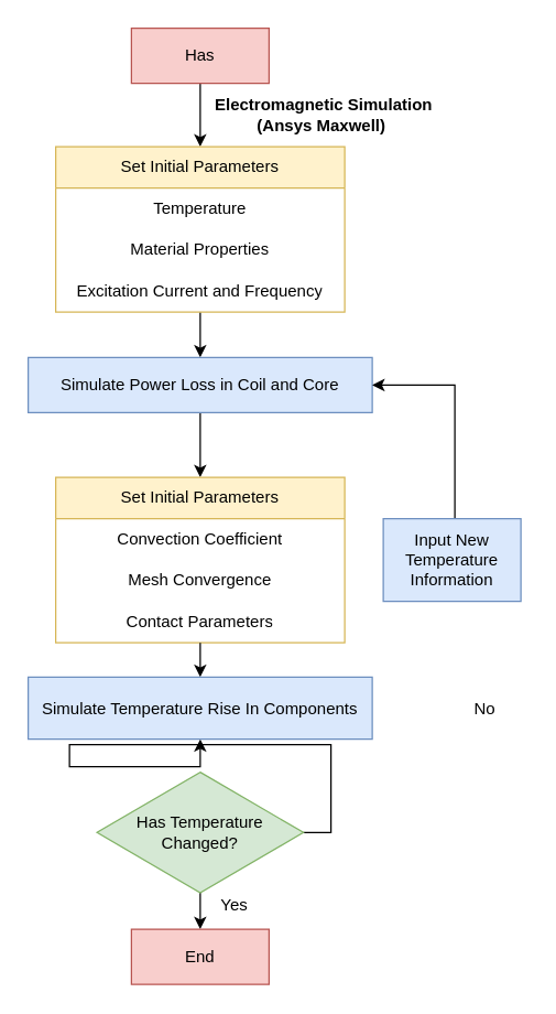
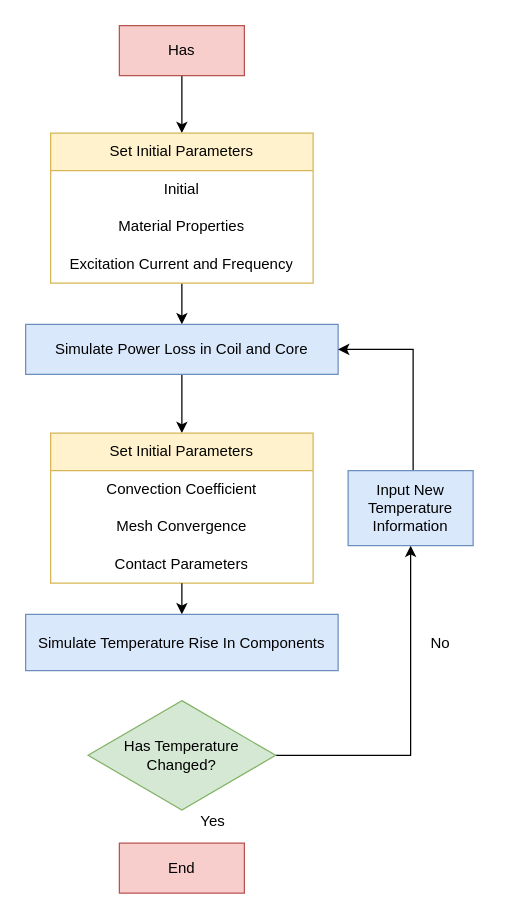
- <mxCell id="11" value="Electromagnetic Simulation (Ansys Maxwell)&amp;nbsp;" style="text;html=1;align=center;verticalAlign=middle;whiteSpace=wrap;rounded=0;fontStyle=1" parent="1" vertex="1"><mxGeometry x="150" y="63" width="170" height="40" as="geometry" /></mxCell>
- <mxCell id="6" value="Temperature" style="text;strokeColor=none;fillColor=none;align=center;verticalAlign=middle;spacingLeft=4;spacingRight=4;overflow=hidden;points=[[0,0.5],[1,0.5]];portConstraint=eastwest;rotatable=0;whiteSpace=wrap;html=1;" parent="5" vertex="1"><mxGeometry y="30" width="210" height="30" as="geometry" /></mxCell>
+ <mxCell id="6" value="Initial" style="text;strokeColor=none;fillColor=none;align=center;verticalAlign=middle;spacingLeft=4;spacingRight=4;overflow=hidden;points=[[0,0.5],[1,0.5]];portConstraint=eastwest;rotatable=0;whiteSpace=wrap;html=1;" parent="5" vertex="1"><mxGeometry y="30" width="210" height="30" as="geometry" /></mxCell>
- <mxCell id="17" style="edgeStyle=orthogonalEdgeStyle;rounded=0;orthogonalLoop=1;jettySize=auto;html=1;exitX=1;exitY=0.5;exitDx=0;exitDy=0;" parent="1" source="26" target="25" edge="1"><mxGeometry relative="1" as="geometry"><mxPoint x="217.5" y="601" as="sourcePoint" /></mxGeometry></mxCell>
+ <mxCell id="17" style="edgeStyle=orthogonalEdgeStyle;rounded=0;orthogonalLoop=1;jettySize=auto;html=1;exitX=1;exitY=0.5;exitDx=0;exitDy=0;" parent="1" source="26" target="20" edge="1"><mxGeometry relative="1" as="geometry"><mxPoint x="217.5" y="601" as="sourcePoint" /></mxGeometry></mxCell>
- <mxCell id="16" value="" style="edgeStyle=orthogonalEdgeStyle;rounded=0;orthogonalLoop=1;jettySize=auto;html=1;" parent="1" source="26" target="18" edge="1"><mxGeometry relative="1" as="geometry"><mxPoint x="145" y="626" as="sourcePoint" /></mxGeometry></mxCell>
